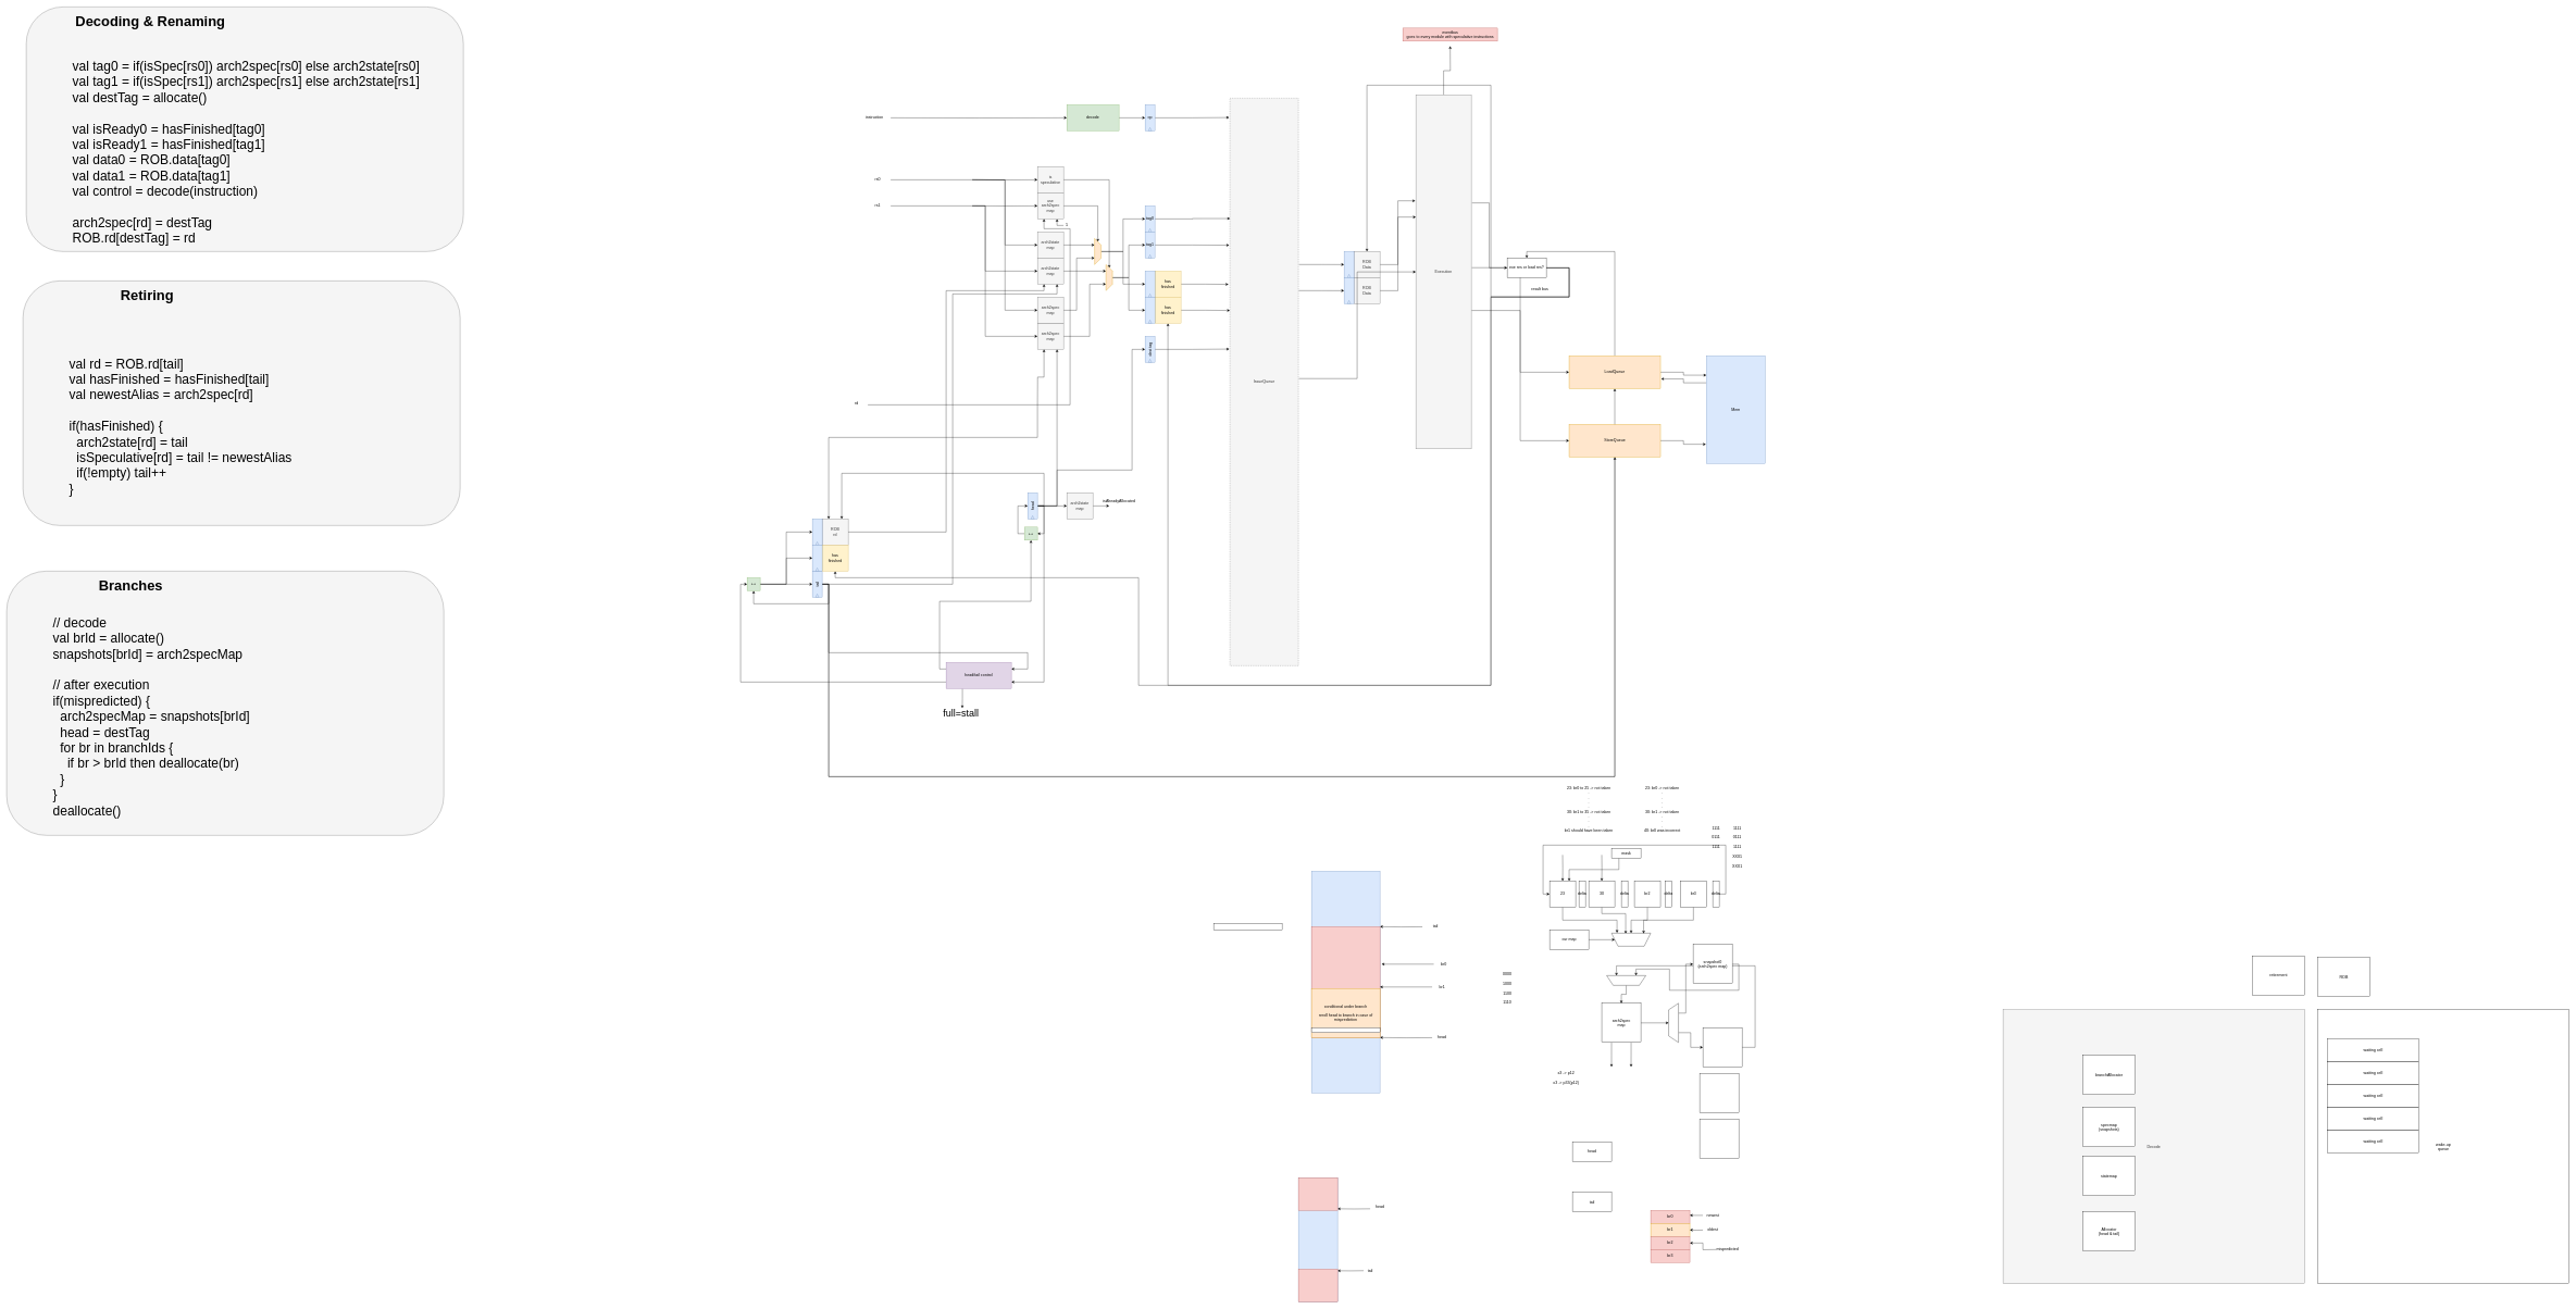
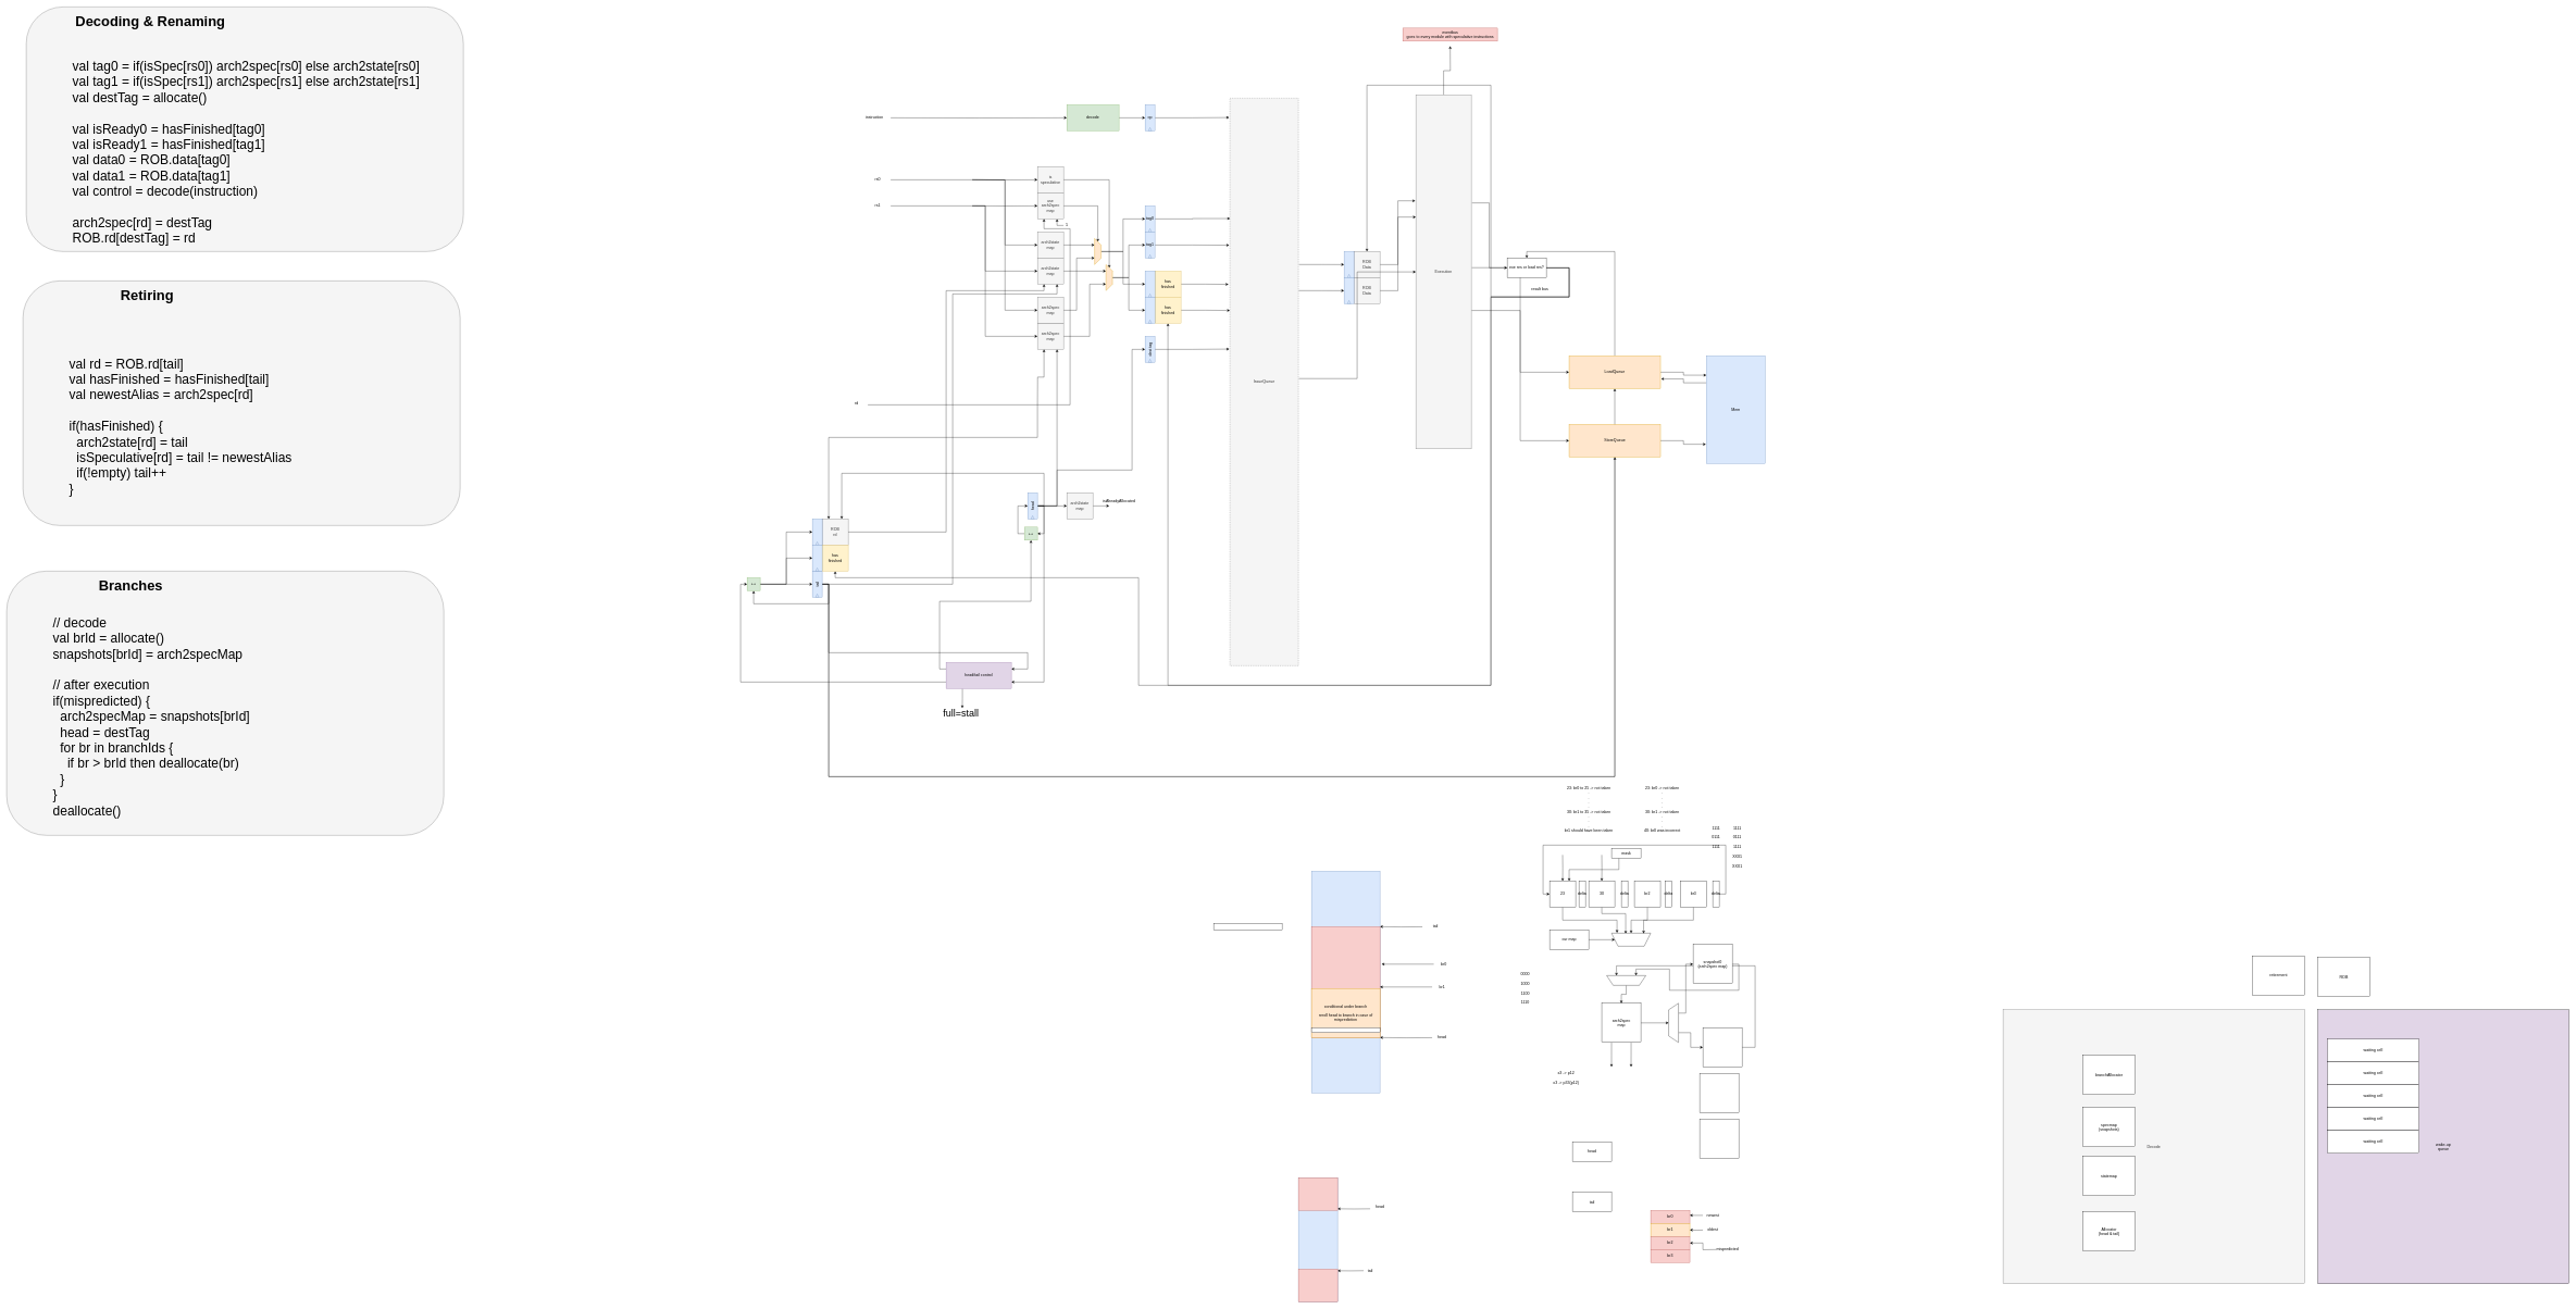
- <mxCell id="196" value="0000&lt;br&gt;&lt;br&gt;1000&lt;br&gt;&lt;br&gt;1100&lt;br&gt;&lt;br&gt;1110" style="text;html=1;align=center;verticalAlign=middle;resizable=0;points=[];autosize=1;strokeColor=none;fillColor=none;" parent="1" vertex="1"><mxGeometry x="4595" y="2975" width="50" height="110" as="geometry" /></mxCell>
+ <mxCell id="196" value="0000&lt;br&gt;&lt;br&gt;1000&lt;br&gt;&lt;br&gt;1100&lt;br&gt;&lt;br&gt;1110" style="text;html=1;align=center;verticalAlign=middle;resizable=0;points=[];autosize=1;strokeColor=none;fillColor=none;" parent="1" vertex="1"><mxGeometry x="4650" y="2975" width="50" height="110" as="geometry" /></mxCell>
- <mxCell id="208" value="wake-up&lt;br&gt;queue" style="rounded=0;whiteSpace=wrap;html=1;" parent="1" vertex="1"><mxGeometry x="7104.91" y="3095" width="770" height="840" as="geometry" /></mxCell>
+ <mxCell id="208" value="wake-up&lt;br&gt;queue" style="rounded=0;whiteSpace=wrap;html=1;fillColor=#e1d5e7;" parent="1" vertex="1"><mxGeometry x="7104.91" y="3095" width="770" height="840" as="geometry" /></mxCell>
